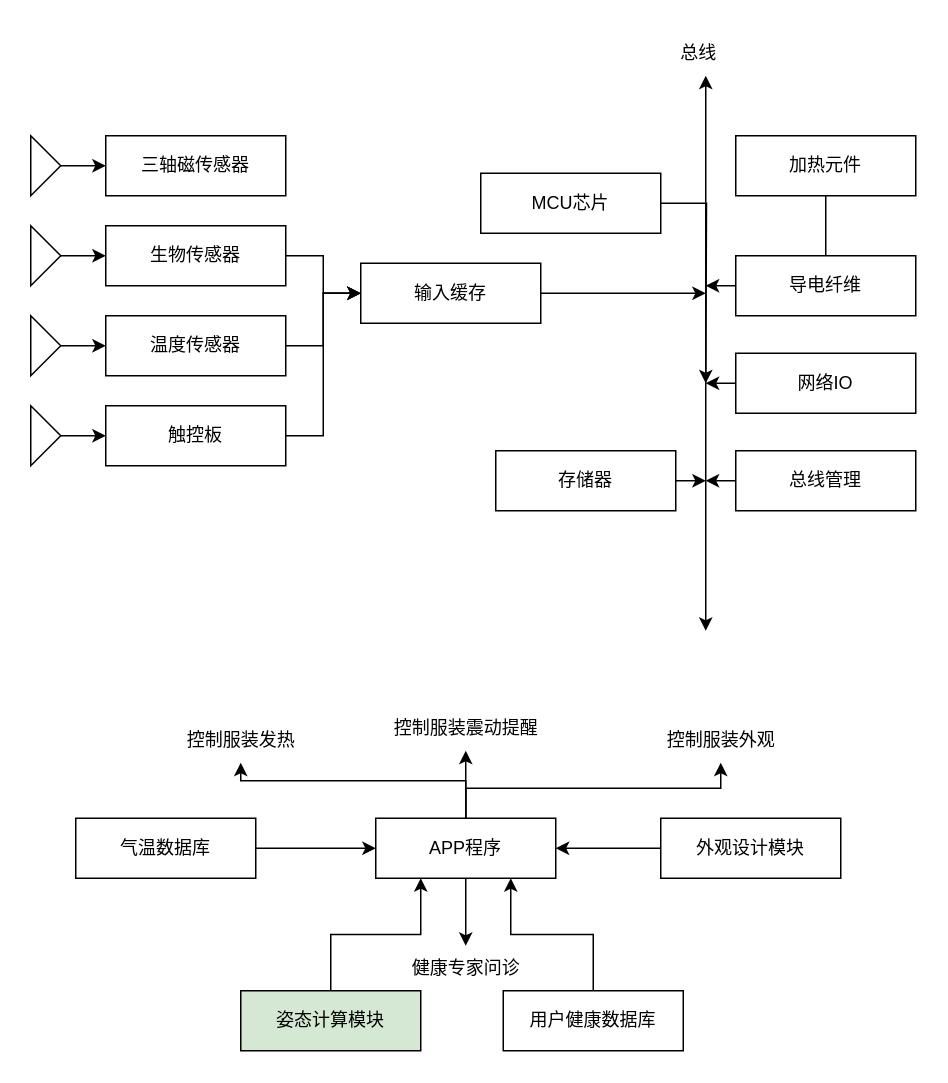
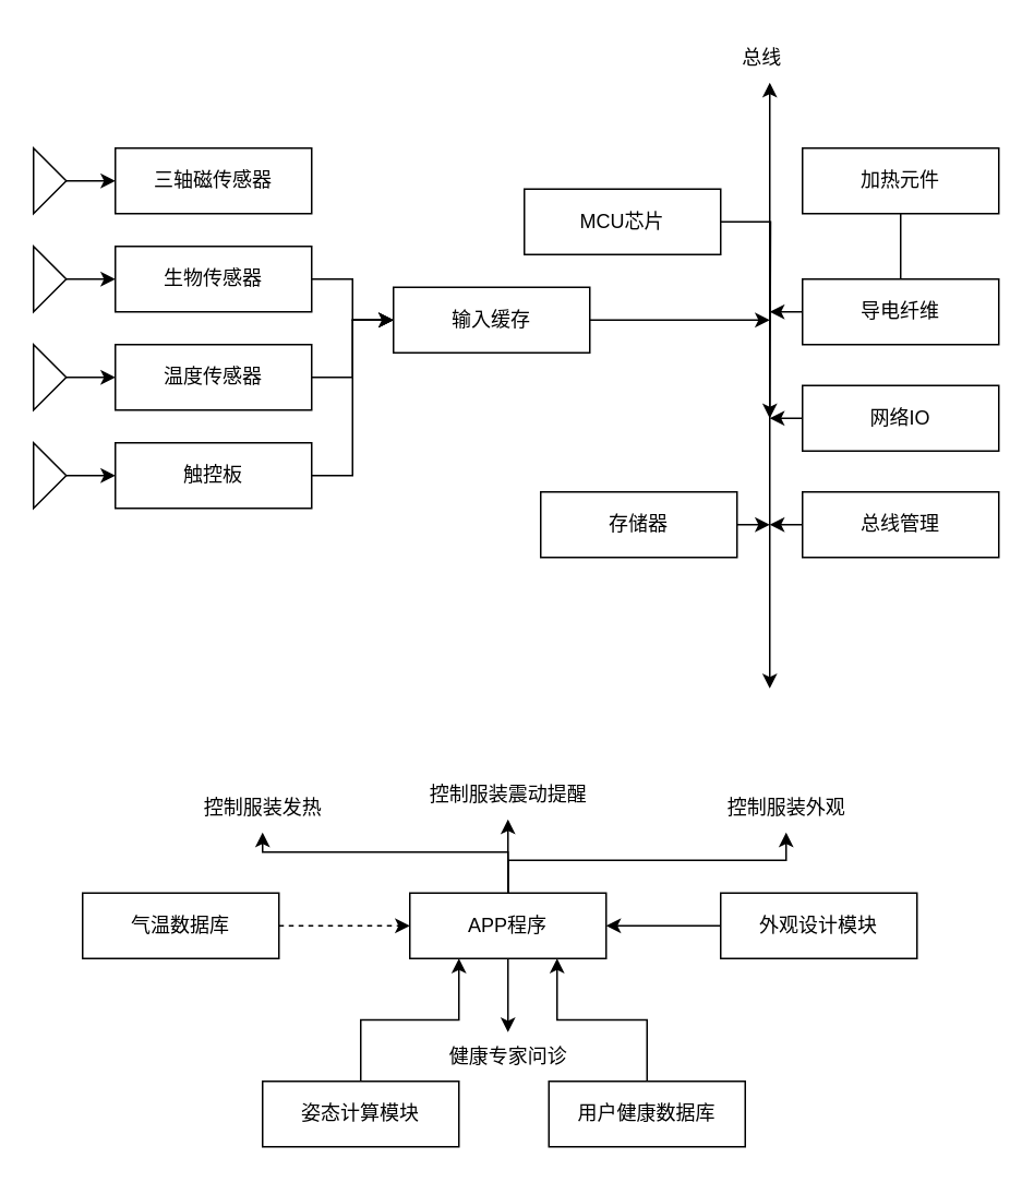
- <mxCell id="34" style="edgeStyle=orthogonalEdgeStyle;rounded=0;orthogonalLoop=1;jettySize=auto;html=1;" edge="1" parent="1" source="35" target="42"><mxGeometry relative="1" as="geometry" /></mxCell>
+ <mxCell id="34" style="edgeStyle=orthogonalEdgeStyle;rounded=0;orthogonalLoop=1;jettySize=auto;html=1;dashed=1;" edge="1" parent="1" source="35" target="42"><mxGeometry relative="1" as="geometry" /></mxCell>
- <mxCell id="33" value="姿态计算模块" style="rounded=0;whiteSpace=wrap;html=1;fillColor=#d5e8d4;" vertex="1" parent="1"><mxGeometry x="160" y="660" width="120" height="40" as="geometry" /></mxCell>
+ <mxCell id="33" value="姿态计算模块" style="rounded=0;whiteSpace=wrap;html=1;" vertex="1" parent="1"><mxGeometry x="160" y="660" width="120" height="40" as="geometry" /></mxCell>
